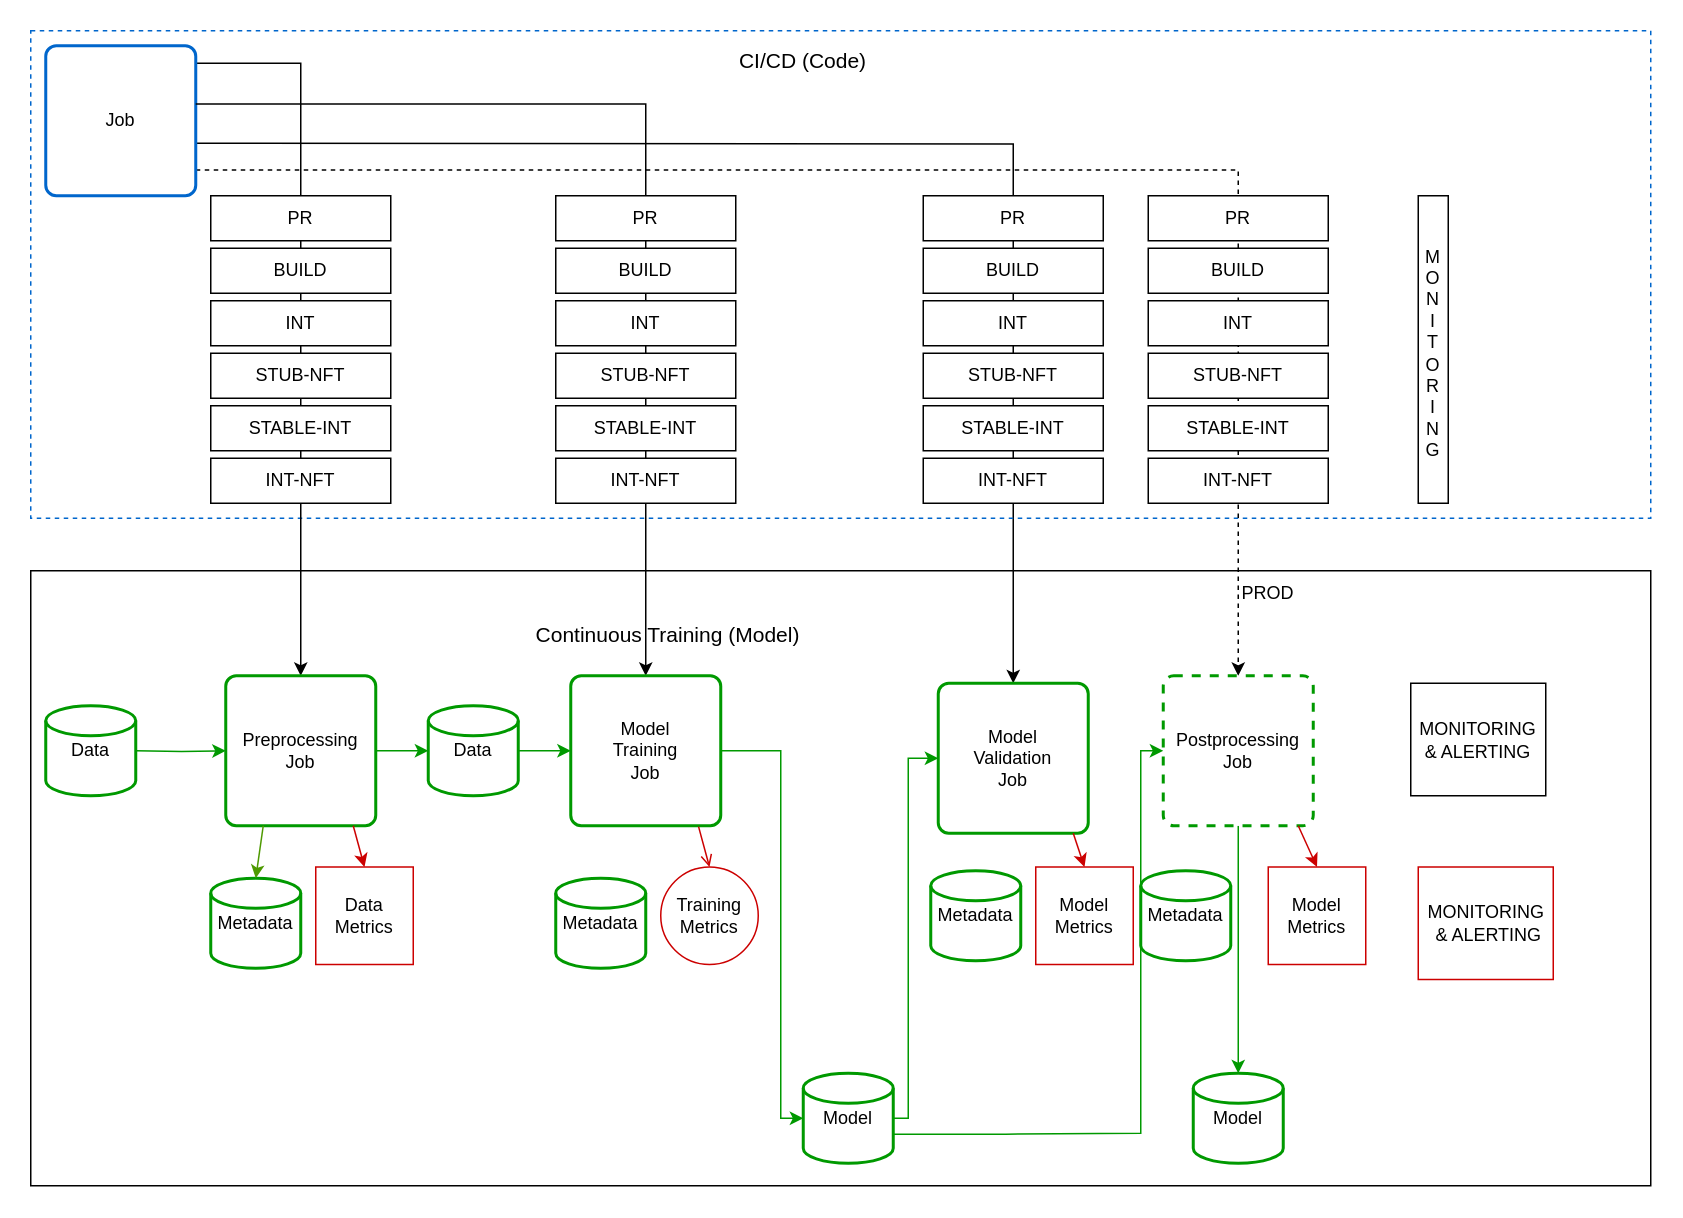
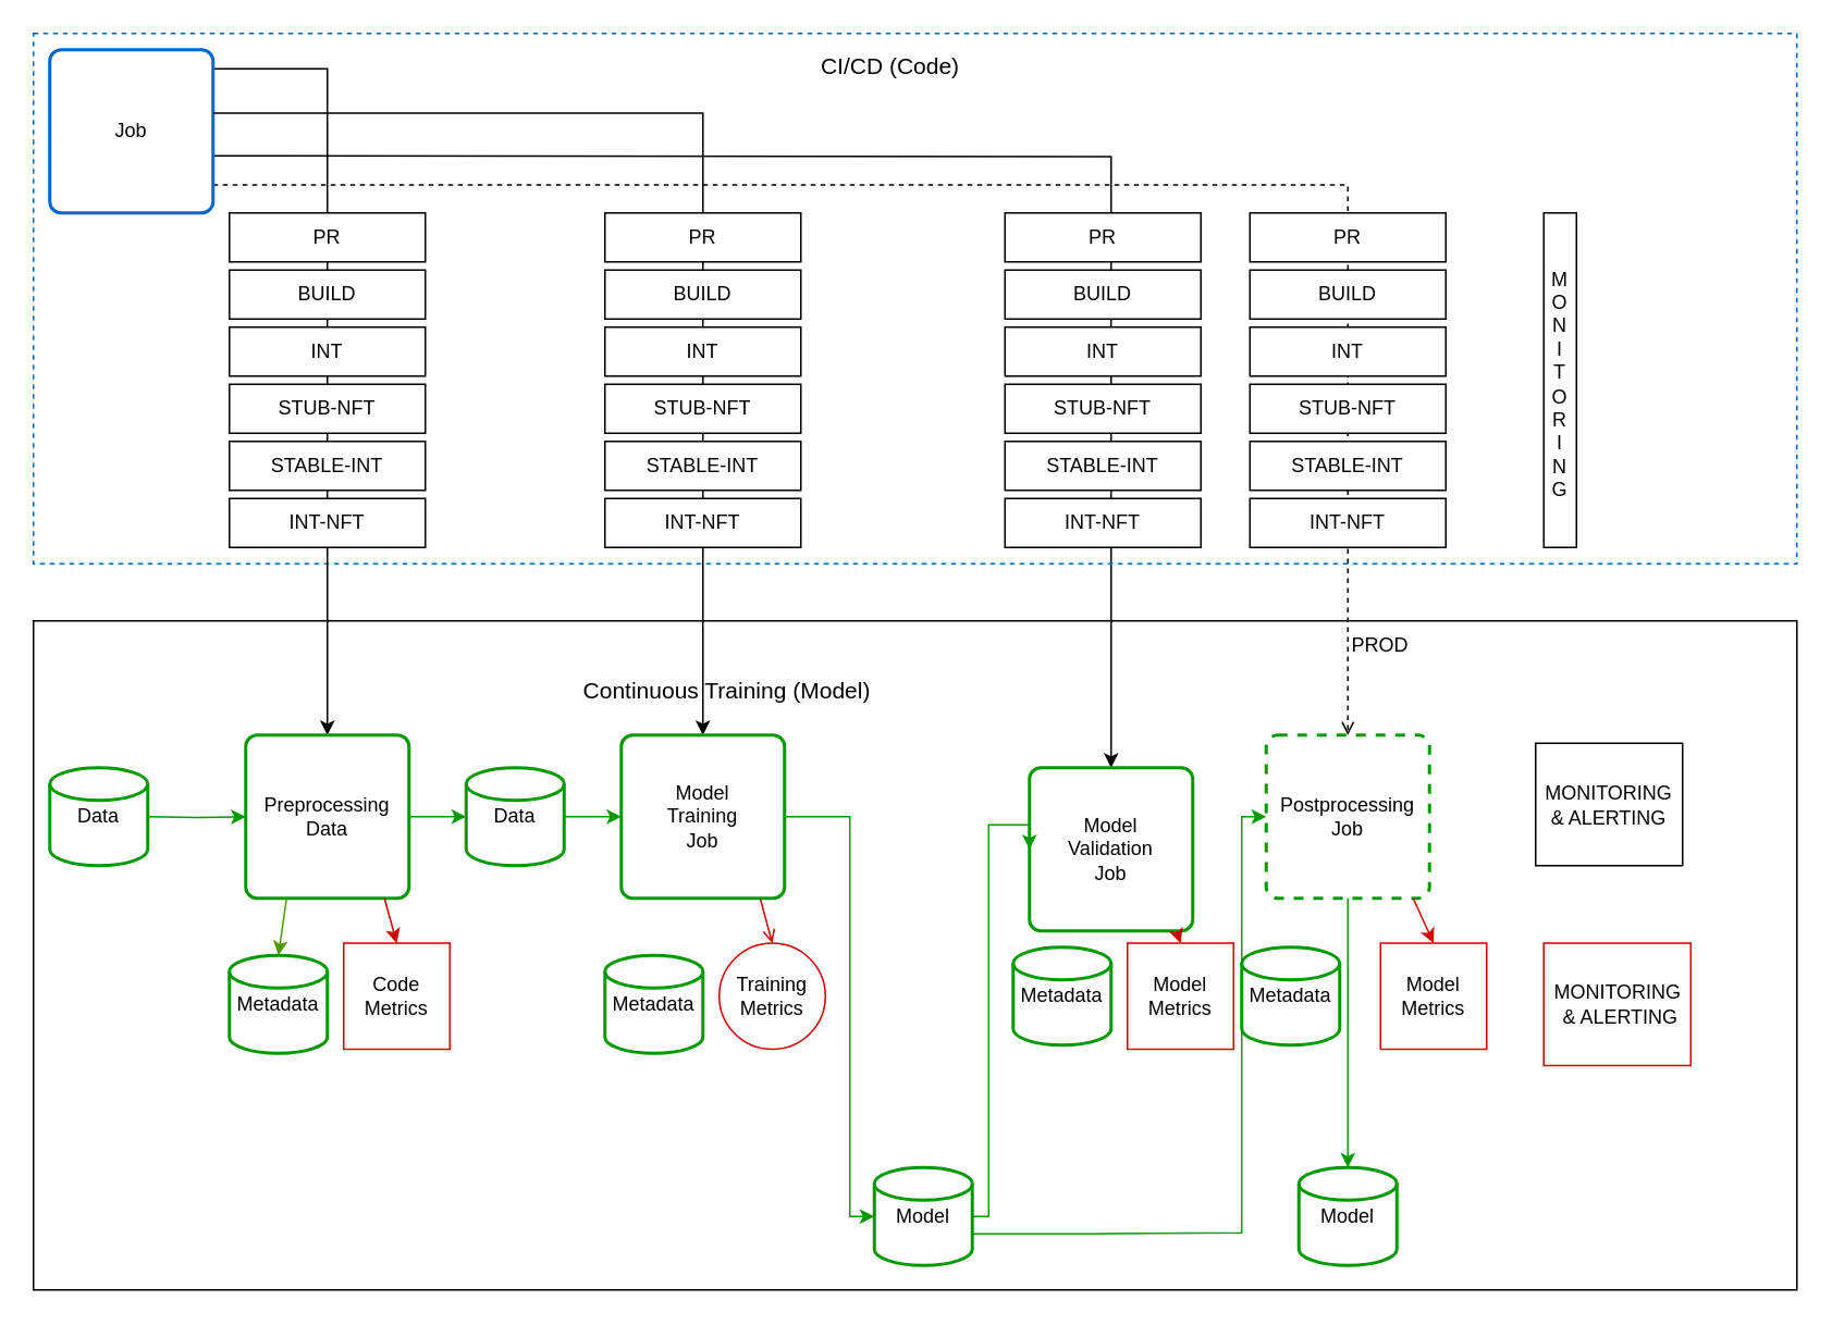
- <mxCell id="20" value="&lt;font style=&quot;font-size: 14px&quot;&gt;CI/CD (Code)&lt;/font&gt;" style="text;html=1;strokeColor=none;fillColor=none;align=center;verticalAlign=middle;whiteSpace=wrap;rounded=0;" parent="1" vertex="1"><mxGeometry x="490" y="30" width="90" height="20" as="geometry" /></mxCell>
+ <mxCell id="20" value="&lt;font style=&quot;font-size: 14px&quot;&gt;CI/CD (Code)&lt;/font&gt;" style="text;html=1;strokeColor=none;fillColor=none;align=center;verticalAlign=middle;whiteSpace=wrap;rounded=0;" parent="1" vertex="1"><mxGeometry x="500" y="30" width="90" height="20" as="geometry" /></mxCell>
- <mxCell id="8" style="edgeStyle=orthogonalEdgeStyle;rounded=0;orthogonalLoop=1;jettySize=auto;html=1;exitX=1;exitY=0.828;exitDx=0;exitDy=0;entryX=0.5;entryY=0;entryDx=0;entryDy=0;exitPerimeter=0;dashed=1;strokeColor=#000000;" parent="1" source="9" target="18" edge="1"><mxGeometry relative="1" as="geometry" /></mxCell>
+ <mxCell id="8" style="edgeStyle=orthogonalEdgeStyle;rounded=0;orthogonalLoop=1;jettySize=auto;html=1;exitX=1;exitY=0.828;exitDx=0;exitDy=0;entryX=0.5;entryY=0;entryDx=0;entryDy=0;exitPerimeter=0;dashed=1;strokeColor=#000000;endArrow=open;" parent="1" source="9" target="18" edge="1"><mxGeometry relative="1" as="geometry" /></mxCell>
- <mxCell id="12" value="Preprocessing&lt;br&gt;Job" style="rounded=1;whiteSpace=wrap;html=1;absoluteArcSize=1;arcSize=14;strokeWidth=2;strokeColor=#009900;" parent="1" vertex="1"><mxGeometry x="150" y="450" width="100" height="100" as="geometry" /></mxCell>
+ <mxCell id="12" value="Preprocessing&lt;br&gt;Data" style="rounded=1;whiteSpace=wrap;html=1;absoluteArcSize=1;arcSize=14;strokeWidth=2;strokeColor=#009900;" parent="1" vertex="1"><mxGeometry x="150" y="450" width="100" height="100" as="geometry" /></mxCell>
- <mxCell id="16" value="Model&lt;br&gt;Validation&lt;br&gt;Job" style="rounded=1;whiteSpace=wrap;html=1;absoluteArcSize=1;arcSize=14;strokeWidth=2;strokeColor=#009900;" parent="1" vertex="1"><mxGeometry x="625" y="455" width="100" height="100" as="geometry" /></mxCell>
+ <mxCell id="16" value="Model&lt;br&gt;Validation&lt;br&gt;Job" style="rounded=1;whiteSpace=wrap;html=1;absoluteArcSize=1;arcSize=14;strokeWidth=2;strokeColor=#009900;" parent="1" vertex="1"><mxGeometry x="630" y="470" width="100" height="100" as="geometry" /></mxCell>
- <mxCell id="62" value="Data&lt;br&gt;Metrics" style="whiteSpace=wrap;html=1;aspect=fixed;strokeColor=#CC0000;" vertex="1" parent="1"><mxGeometry x="210" y="577.5" width="65" height="65" as="geometry" /></mxCell>
+ <mxCell id="62" value="Code&lt;br&gt;Metrics" style="whiteSpace=wrap;html=1;aspect=fixed;strokeColor=#CC0000;" vertex="1" parent="1"><mxGeometry x="210" y="577.5" width="65" height="65" as="geometry" /></mxCell>
